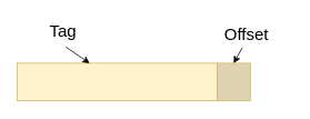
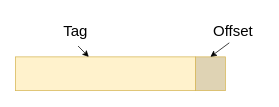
- <mxCell id="4" value="&lt;font style=&quot;font-size: 20px;&quot;&gt;Tag&lt;/font&gt;" style="text;html=1;align=center;verticalAlign=middle;resizable=0;points=[];autosize=1;strokeColor=none;fillColor=none;" vertex="1" parent="1"><mxGeometry x="45" y="15" width="60" height="40" as="geometry" /></mxCell>
+ <mxCell id="4" value="&lt;font style=&quot;font-size: 20px;&quot;&gt;Tag&lt;/font&gt;" style="text;html=1;align=center;verticalAlign=middle;resizable=0;points=[];autosize=1;strokeColor=none;fillColor=none;" vertex="1" parent="1"><mxGeometry x="70" y="20" width="60" height="40" as="geometry" /></mxCell>
- <mxCell id="5" value="&lt;font style=&quot;font-size: 20px;&quot;&gt;Offset&lt;/font&gt;" style="text;html=1;align=center;verticalAlign=middle;resizable=0;points=[];autosize=1;strokeColor=none;fillColor=none;" vertex="1" parent="1"><mxGeometry x="255" y="20" width="80" height="40" as="geometry" /></mxCell>
+ <mxCell id="5" value="&lt;font style=&quot;font-size: 20px;&quot;&gt;Offset&lt;/font&gt;" style="text;html=1;align=center;verticalAlign=middle;resizable=0;points=[];autosize=1;strokeColor=none;fillColor=none;" vertex="1" parent="1"><mxGeometry x="270" y="20" width="80" height="40" as="geometry" /></mxCell>
